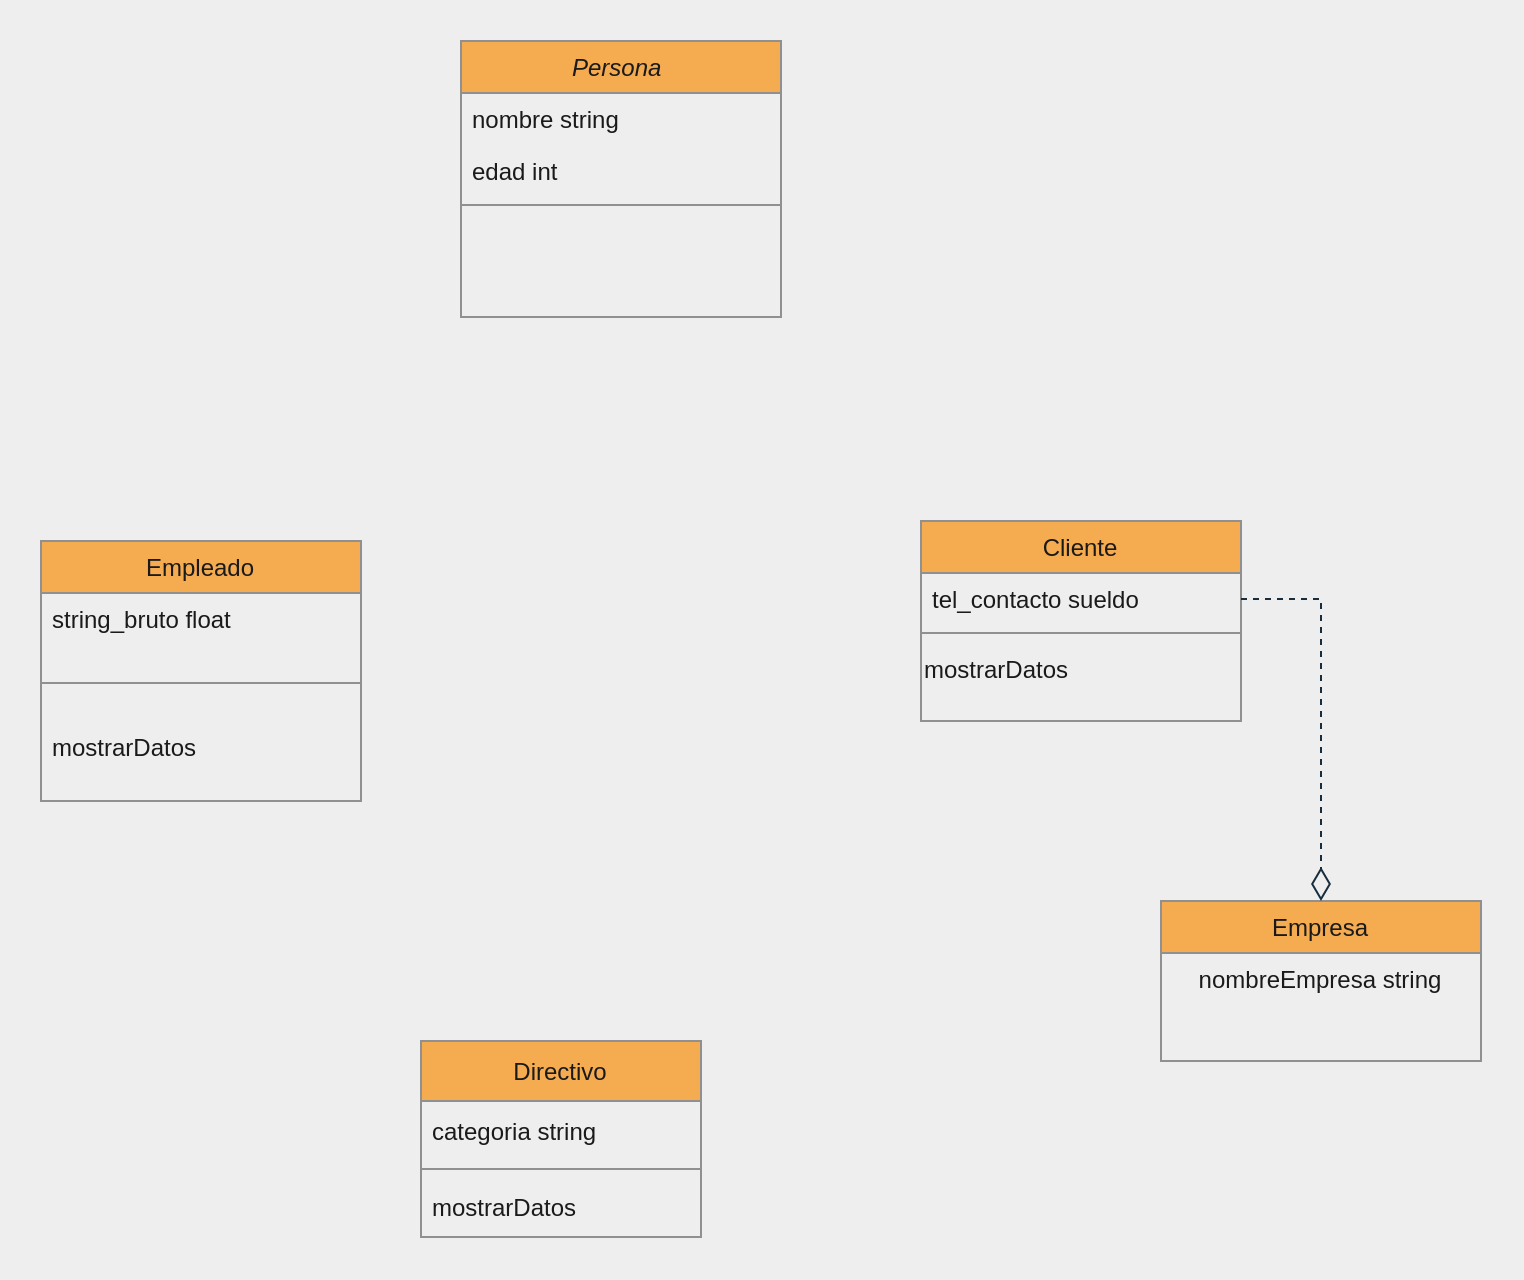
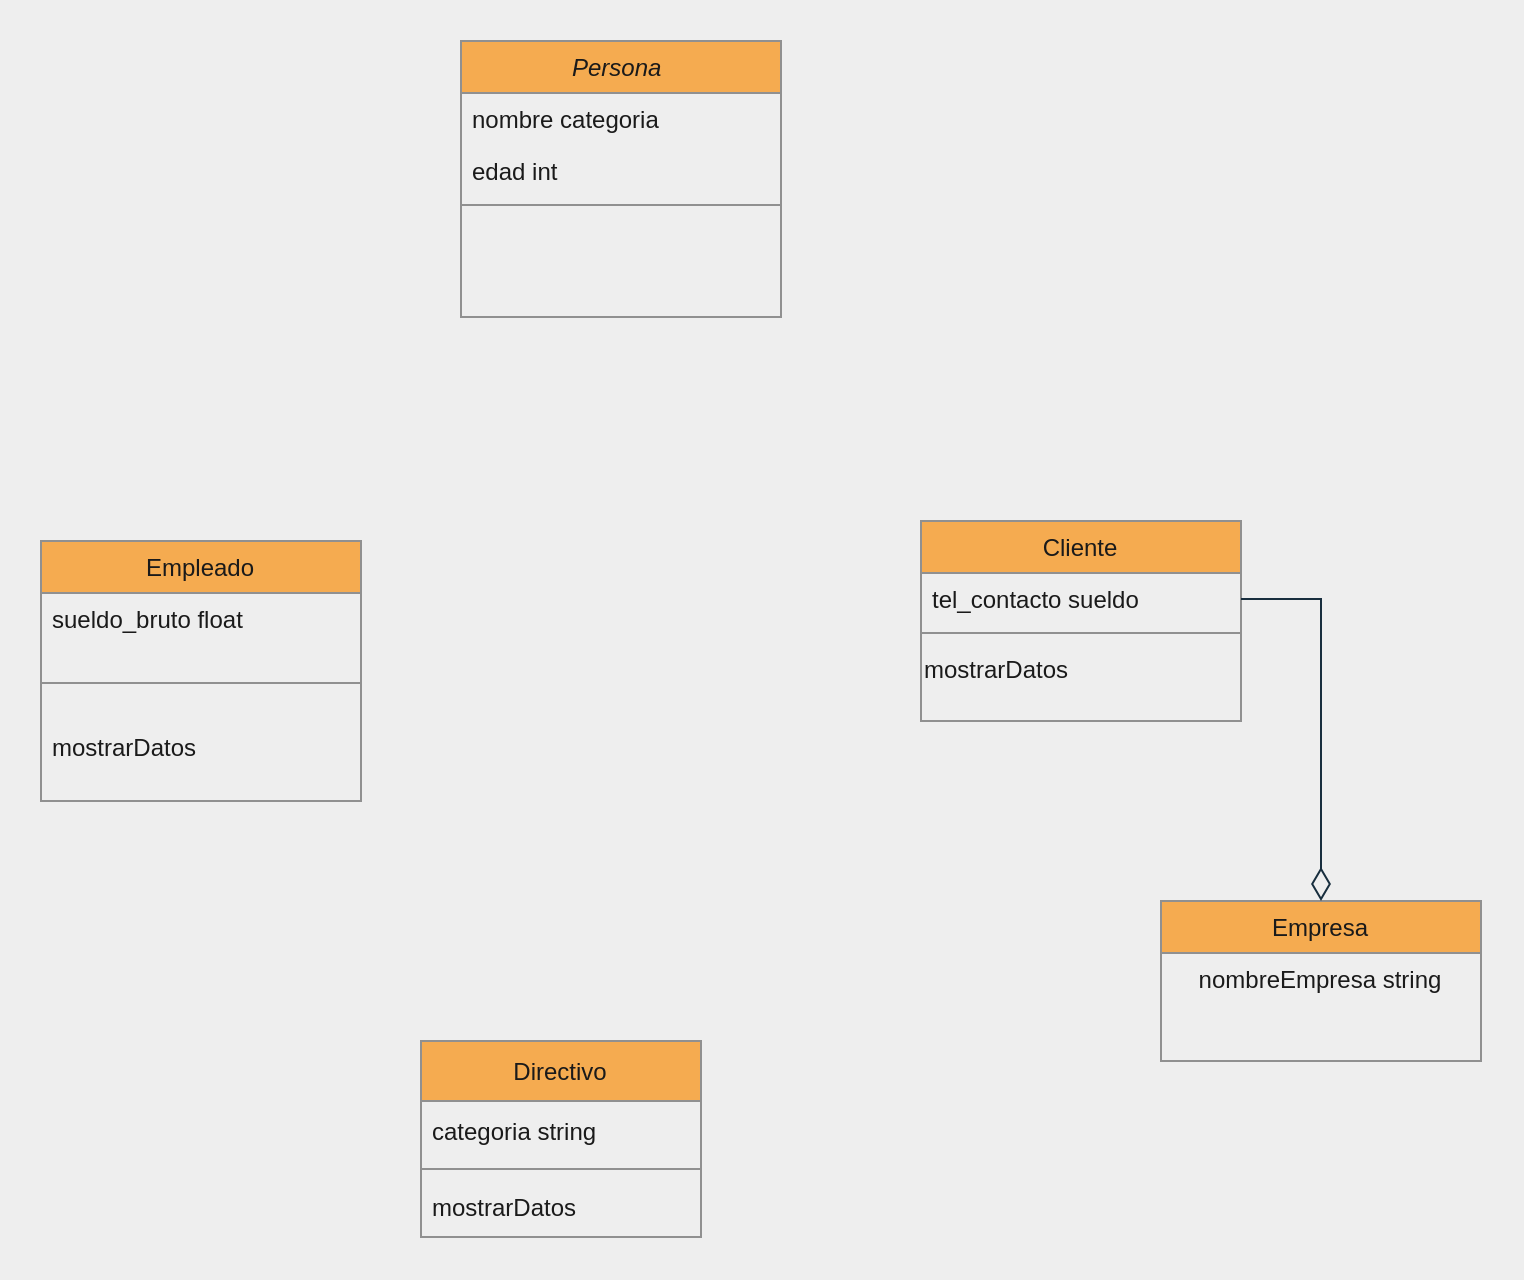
- <mxCell id="3" value="nombre string" style="text;align=left;verticalAlign=top;spacingLeft=4;spacingRight=4;overflow=hidden;rotatable=0;points=[[0,0.5],[1,0.5]];portConstraint=eastwest;fontColor=#1A1A1A;" parent="2" vertex="1"><mxGeometry y="26" width="160" height="26" as="geometry" /></mxCell>
+ <mxCell id="3" value="nombre categoria" style="text;align=left;verticalAlign=top;spacingLeft=4;spacingRight=4;overflow=hidden;rotatable=0;points=[[0,0.5],[1,0.5]];portConstraint=eastwest;fontColor=#1A1A1A;" parent="2" vertex="1"><mxGeometry y="26" width="160" height="26" as="geometry" /></mxCell>
- <mxCell id="7" value="string_bruto float" style="text;align=left;verticalAlign=top;spacingLeft=4;spacingRight=4;overflow=hidden;rotatable=0;points=[[0,0.5],[1,0.5]];portConstraint=eastwest;fontColor=#1A1A1A;" parent="6" vertex="1"><mxGeometry y="26" width="160" height="26" as="geometry" /></mxCell>
+ <mxCell id="7" value="sueldo_bruto float" style="text;align=left;verticalAlign=top;spacingLeft=4;spacingRight=4;overflow=hidden;rotatable=0;points=[[0,0.5],[1,0.5]];portConstraint=eastwest;fontColor=#1A1A1A;" parent="6" vertex="1"><mxGeometry y="26" width="160" height="26" as="geometry" /></mxCell>
- <mxCell id="16" style="edgeStyle=orthogonalEdgeStyle;rounded=0;orthogonalLoop=1;jettySize=auto;html=1;strokeWidth=1;endArrow=diamondThin;endFill=0;startSize=9;endSize=14;sourcePerimeterSpacing=7;exitX=1;exitY=0.5;exitDx=0;exitDy=0;labelBackgroundColor=#EEEEEE;strokeColor=#182E3E;fontColor=#1A1A1A;dashed=1;" edge="1" parent="1" source="11" target="14"><mxGeometry relative="1" as="geometry" /></mxCell>
+ <mxCell id="16" style="edgeStyle=orthogonalEdgeStyle;rounded=0;orthogonalLoop=1;jettySize=auto;html=1;strokeWidth=1;endArrow=diamondThin;endFill=0;startSize=9;endSize=14;sourcePerimeterSpacing=7;exitX=1;exitY=0.5;exitDx=0;exitDy=0;labelBackgroundColor=#EEEEEE;strokeColor=#182E3E;fontColor=#1A1A1A;" edge="1" parent="1" source="11" target="14"><mxGeometry relative="1" as="geometry" /></mxCell>
